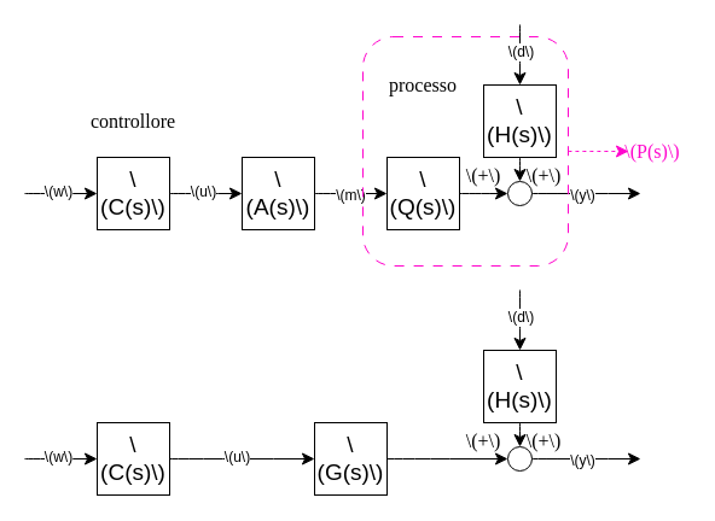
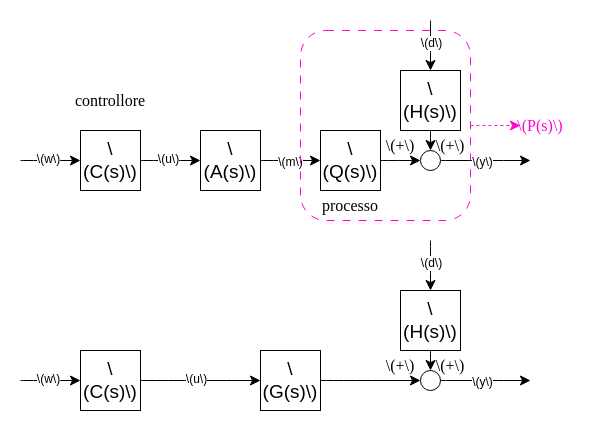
- <mxCell id="15" value="processo" style="text;html=1;align=center;verticalAlign=middle;whiteSpace=wrap;rounded=0;fontSize=16;fontFamily=Times New Roman;" vertex="1" parent="1"><mxGeometry x="320" y="55" width="60" height="30" as="geometry" /></mxCell>
+ <mxCell id="15" value="processo" style="text;html=1;align=center;verticalAlign=middle;whiteSpace=wrap;rounded=0;fontSize=16;fontFamily=Times New Roman;" vertex="1" parent="1"><mxGeometry x="320" y="190" width="60" height="30" as="geometry" /></mxCell>
